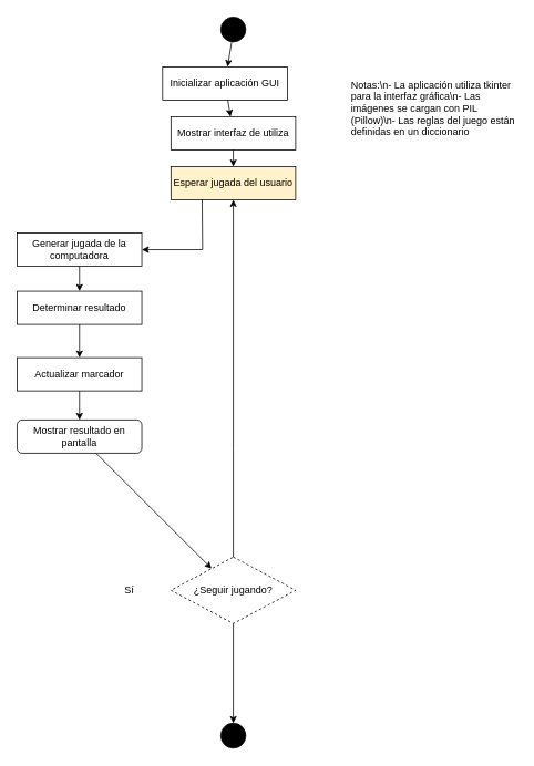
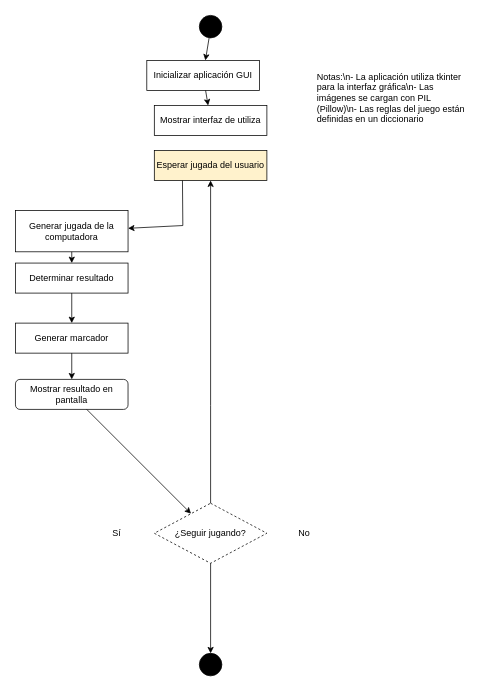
- <mxCell id="8" value="" style="endArrow=classic;html=1;rounded=0;" edge="1" parent="1" source="5" target="7"><mxGeometry width="50" height="50" relative="1" as="geometry"><mxPoint x="280" y="180" as="sourcePoint" /><mxPoint x="330" y="130" as="targetPoint" /></mxGeometry></mxCell>
- <mxCell id="9" value="Generar jugada de la computadora" style="rounded=0;whiteSpace=wrap;html=1;" vertex="1" parent="1"><mxGeometry x="20" y="280" width="150" height="40" as="geometry" /></mxCell>
+ <mxCell id="9" value="Generar jugada de la computadora" style="rounded=0;whiteSpace=wrap;html=1;" vertex="1" parent="1"><mxGeometry x="20" y="280" width="150" height="55" as="geometry" /></mxCell>
- <mxCell id="13" value="Actualizar marcador" style="rounded=0;whiteSpace=wrap;html=1;" vertex="1" parent="1"><mxGeometry x="20" y="430" width="150" height="40" as="geometry" /></mxCell>
+ <mxCell id="13" value="Generar marcador" style="rounded=0;whiteSpace=wrap;html=1;" vertex="1" parent="1"><mxGeometry x="20" y="430" width="150" height="40" as="geometry" /></mxCell>
+ <mxCell id="21" value="No" style="text;html=1;strokeColor=none;fillColor=none;align=center;verticalAlign=middle;whiteSpace=wrap;rounded=0;" vertex="1" parent="1"><mxGeometry x="390" y="700" width="30" height="20" as="geometry" /></mxCell>
